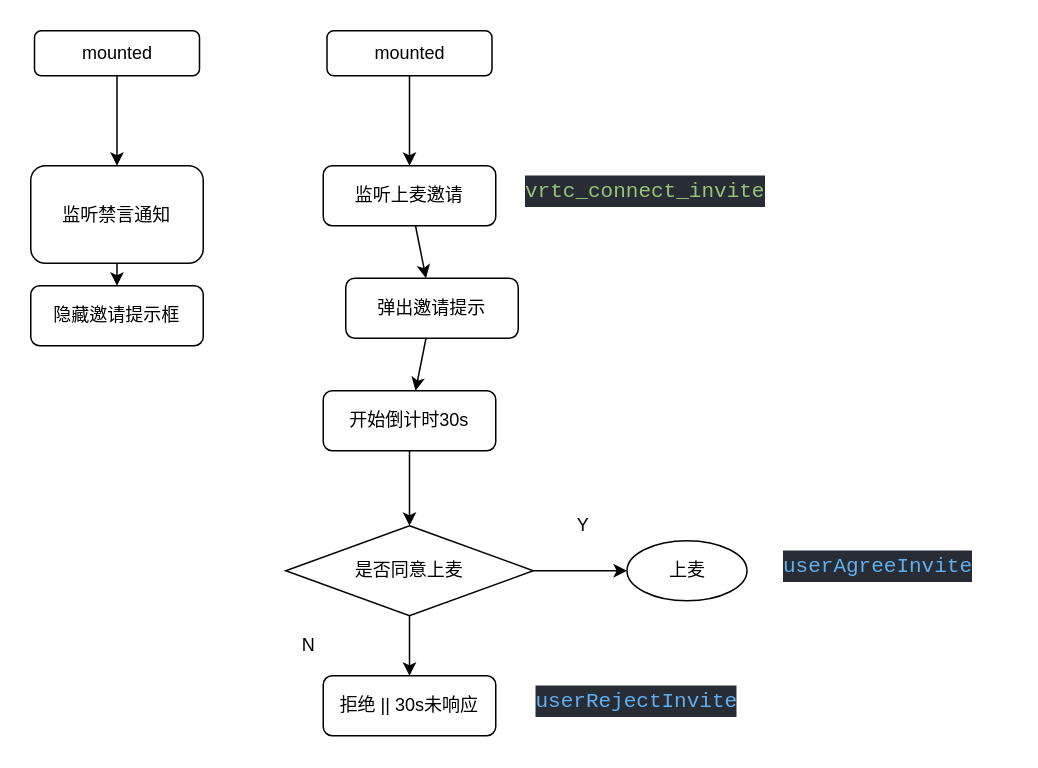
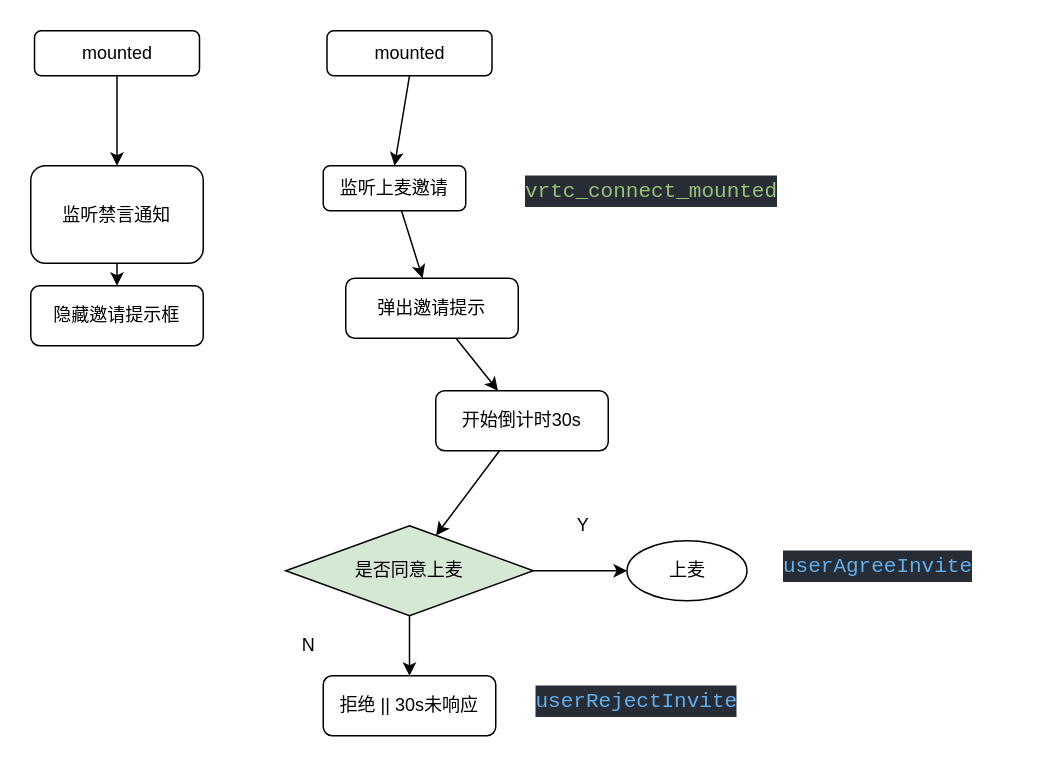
- <mxCell id="12" value="&lt;meta charset=&quot;utf-8&quot;&gt;&lt;div style=&quot;color: rgb(171, 178, 191); background-color: rgb(40, 44, 52); font-family: menlo, monaco, &amp;quot;courier new&amp;quot;, monospace; font-weight: normal; font-size: 14px; line-height: 21px;&quot;&gt;&lt;div&gt;&lt;span style=&quot;color: #98c379&quot;&gt;vrtc_connect_invite&lt;/span&gt;&lt;/div&gt;&lt;/div&gt;" style="text;whiteSpace=wrap;html=1;" vertex="1" parent="1"><mxGeometry x="347.5" y="110" width="190" height="40" as="geometry" /></mxCell>
+ <mxCell id="12" value="&lt;meta charset=&quot;utf-8&quot;&gt;&lt;div style=&quot;color: rgb(171, 178, 191); background-color: rgb(40, 44, 52); font-family: menlo, monaco, &amp;quot;courier new&amp;quot;, monospace; font-weight: normal; font-size: 14px; line-height: 21px;&quot;&gt;&lt;div&gt;&lt;span style=&quot;color: #98c379&quot;&gt;vrtc_connect_mounted&lt;/span&gt;&lt;/div&gt;&lt;/div&gt;" style="text;whiteSpace=wrap;html=1;" vertex="1" parent="1"><mxGeometry x="347.5" y="110" width="190" height="40" as="geometry" /></mxCell>
- <mxCell id="5" value="监听上麦邀请" style="rounded=1;whiteSpace=wrap;html=1;" parent="1" vertex="1"><mxGeometry x="215" y="110" width="115" height="40" as="geometry" /></mxCell>
+ <mxCell id="5" value="监听上麦邀请" style="rounded=1;whiteSpace=wrap;html=1;" parent="1" vertex="1"><mxGeometry x="215" y="110" width="95" height="30" as="geometry" /></mxCell>
- <mxCell id="14" value="开始倒计时30s" style="rounded=1;whiteSpace=wrap;html=1;" vertex="1" parent="1"><mxGeometry x="215" y="260" width="115" height="40" as="geometry" /></mxCell>
+ <mxCell id="14" value="开始倒计时30s" style="rounded=1;whiteSpace=wrap;html=1;" vertex="1" parent="1"><mxGeometry x="290" y="260" width="115" height="40" as="geometry" /></mxCell>
- <mxCell id="8" value="是否同意上麦" style="rhombus;whiteSpace=wrap;html=1;" parent="1" vertex="1"><mxGeometry x="190" y="350" width="165" height="60" as="geometry" /></mxCell>
+ <mxCell id="8" value="是否同意上麦" style="rhombus;whiteSpace=wrap;html=1;fillColor=#d5e8d4;" parent="1" vertex="1"><mxGeometry x="190" y="350" width="165" height="60" as="geometry" /></mxCell>
